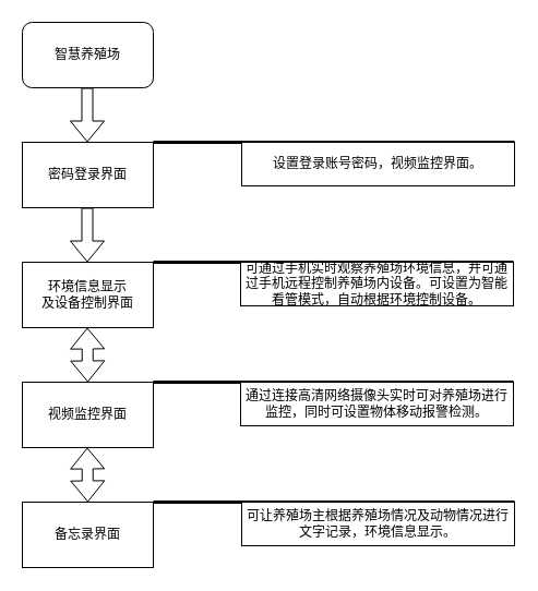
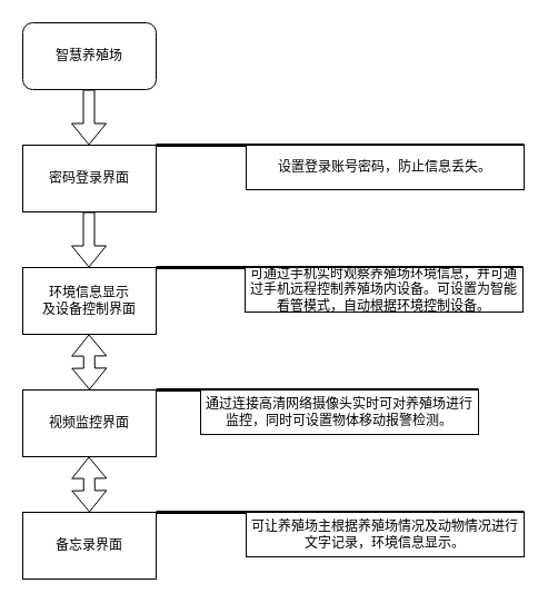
- <mxCell id="15" value="设置登录账号密码，视频监控界面。" style="rounded=0;whiteSpace=wrap;html=1;direction=south;" vertex="1" parent="1"><mxGeometry x="221" y="130" width="250" height="40" as="geometry" /></mxCell>
+ <mxCell id="15" value="设置登录账号密码，防止信息丢失。" style="rounded=0;whiteSpace=wrap;html=1;direction=south;" vertex="1" parent="1"><mxGeometry x="221" y="130" width="250" height="40" as="geometry" /></mxCell>
- <mxCell id="17" value="通过连接高清网络摄像头实时可对养殖场进行监控，同时可设置物体移动报警检测。" style="rounded=0;whiteSpace=wrap;html=1;direction=south;" vertex="1" parent="1"><mxGeometry x="220" y="350" width="250" height="40" as="geometry" /></mxCell>
+ <mxCell id="17" value="通过连接高清网络摄像头实时可对养殖场进行监控，同时可设置物体移动报警检测。" style="rounded=0;whiteSpace=wrap;html=1;direction=south;" vertex="1" parent="1"><mxGeometry x="180" y="350" width="250" height="40" as="geometry" /></mxCell>
